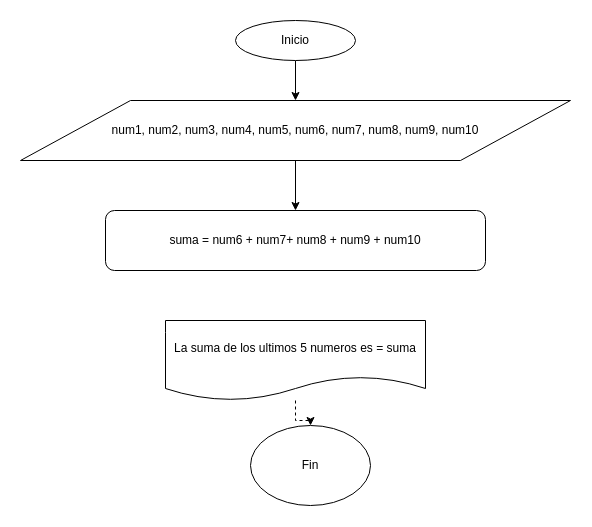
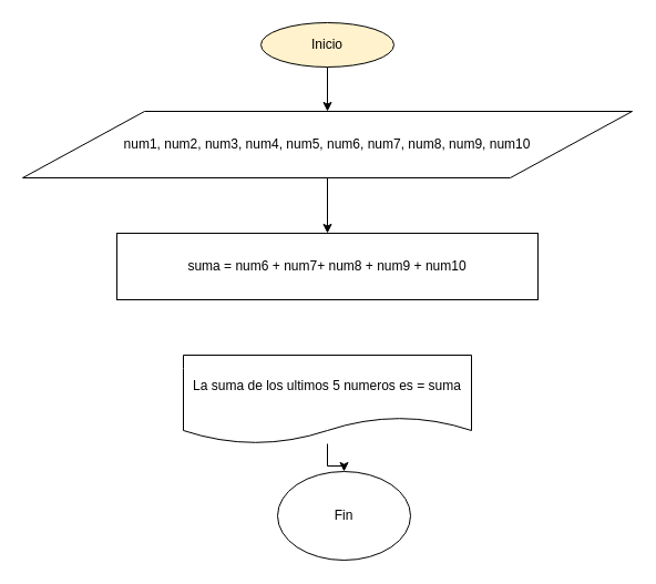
- <mxCell id="3" value="Inicio" style="ellipse;whiteSpace=wrap;html=1;" parent="1" vertex="1"><mxGeometry x="235" width="120" height="40" as="geometry" y="20" /></mxCell>
+ <mxCell id="3" value="Inicio" style="ellipse;whiteSpace=wrap;html=1;fillColor=#fff2cc;" parent="1" vertex="1"><mxGeometry x="235" width="120" height="40" as="geometry" y="20" /></mxCell>
- <mxCell id="6" value="&lt;span style=&quot;white-space: normal&quot;&gt;suma = num6 + num7+ num8 + num9 + num10&lt;/span&gt;" style="whiteSpace=wrap;html=1;rounded=1;" parent="1" vertex="1"><mxGeometry x="105" y="210" width="380" height="60" as="geometry" /></mxCell>
+ <mxCell id="6" value="&lt;span style=&quot;white-space: normal&quot;&gt;suma = num6 + num7+ num8 + num9 + num10&lt;/span&gt;" style="rounded=0;whiteSpace=wrap;html=1;" parent="1" vertex="1"><mxGeometry x="105" y="210" width="380" height="60" as="geometry" /></mxCell>
- <mxCell id="7" value="" style="edgeStyle=orthogonalEdgeStyle;rounded=0;orthogonalLoop=1;jettySize=auto;html=1;dashed=1;" parent="1" source="8" target="9" edge="1"><mxGeometry relative="1" as="geometry" /></mxCell>
+ <mxCell id="7" value="" style="edgeStyle=orthogonalEdgeStyle;rounded=0;orthogonalLoop=1;jettySize=auto;html=1;" parent="1" source="8" target="9" edge="1"><mxGeometry relative="1" as="geometry" /></mxCell>
